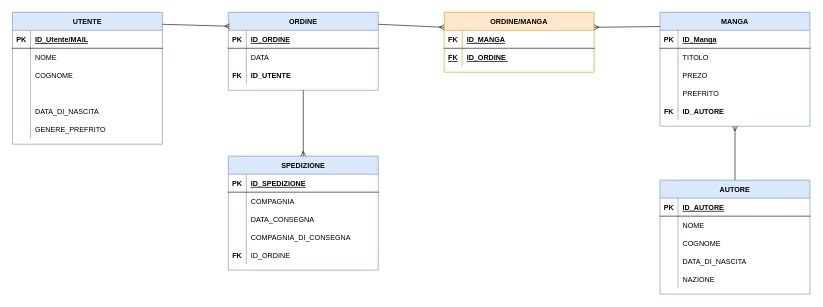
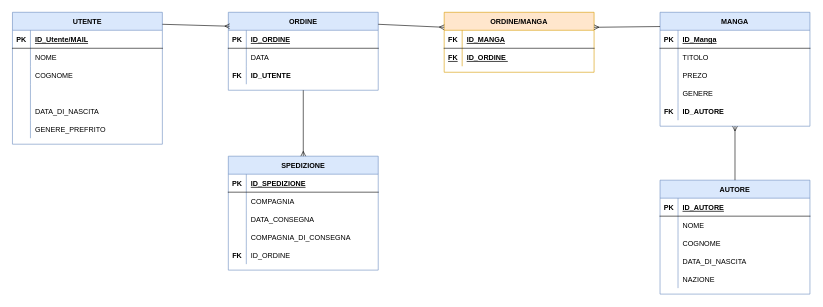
- <mxCell id="42" value="PREFRITO" style="shape=partialRectangle;overflow=hidden;connectable=0;fillColor=none;top=0;left=0;bottom=0;right=0;align=left;spacingLeft=6;" vertex="1" parent="40"><mxGeometry x="30" width="220" height="30" as="geometry"><mxRectangle width="220" height="30" as="alternateBounds" /></mxGeometry></mxCell>
+ <mxCell id="42" value="GENERE" style="shape=partialRectangle;overflow=hidden;connectable=0;fillColor=none;top=0;left=0;bottom=0;right=0;align=left;spacingLeft=6;" vertex="1" parent="40"><mxGeometry x="30" width="220" height="30" as="geometry"><mxRectangle width="220" height="30" as="alternateBounds" /></mxGeometry></mxCell>
